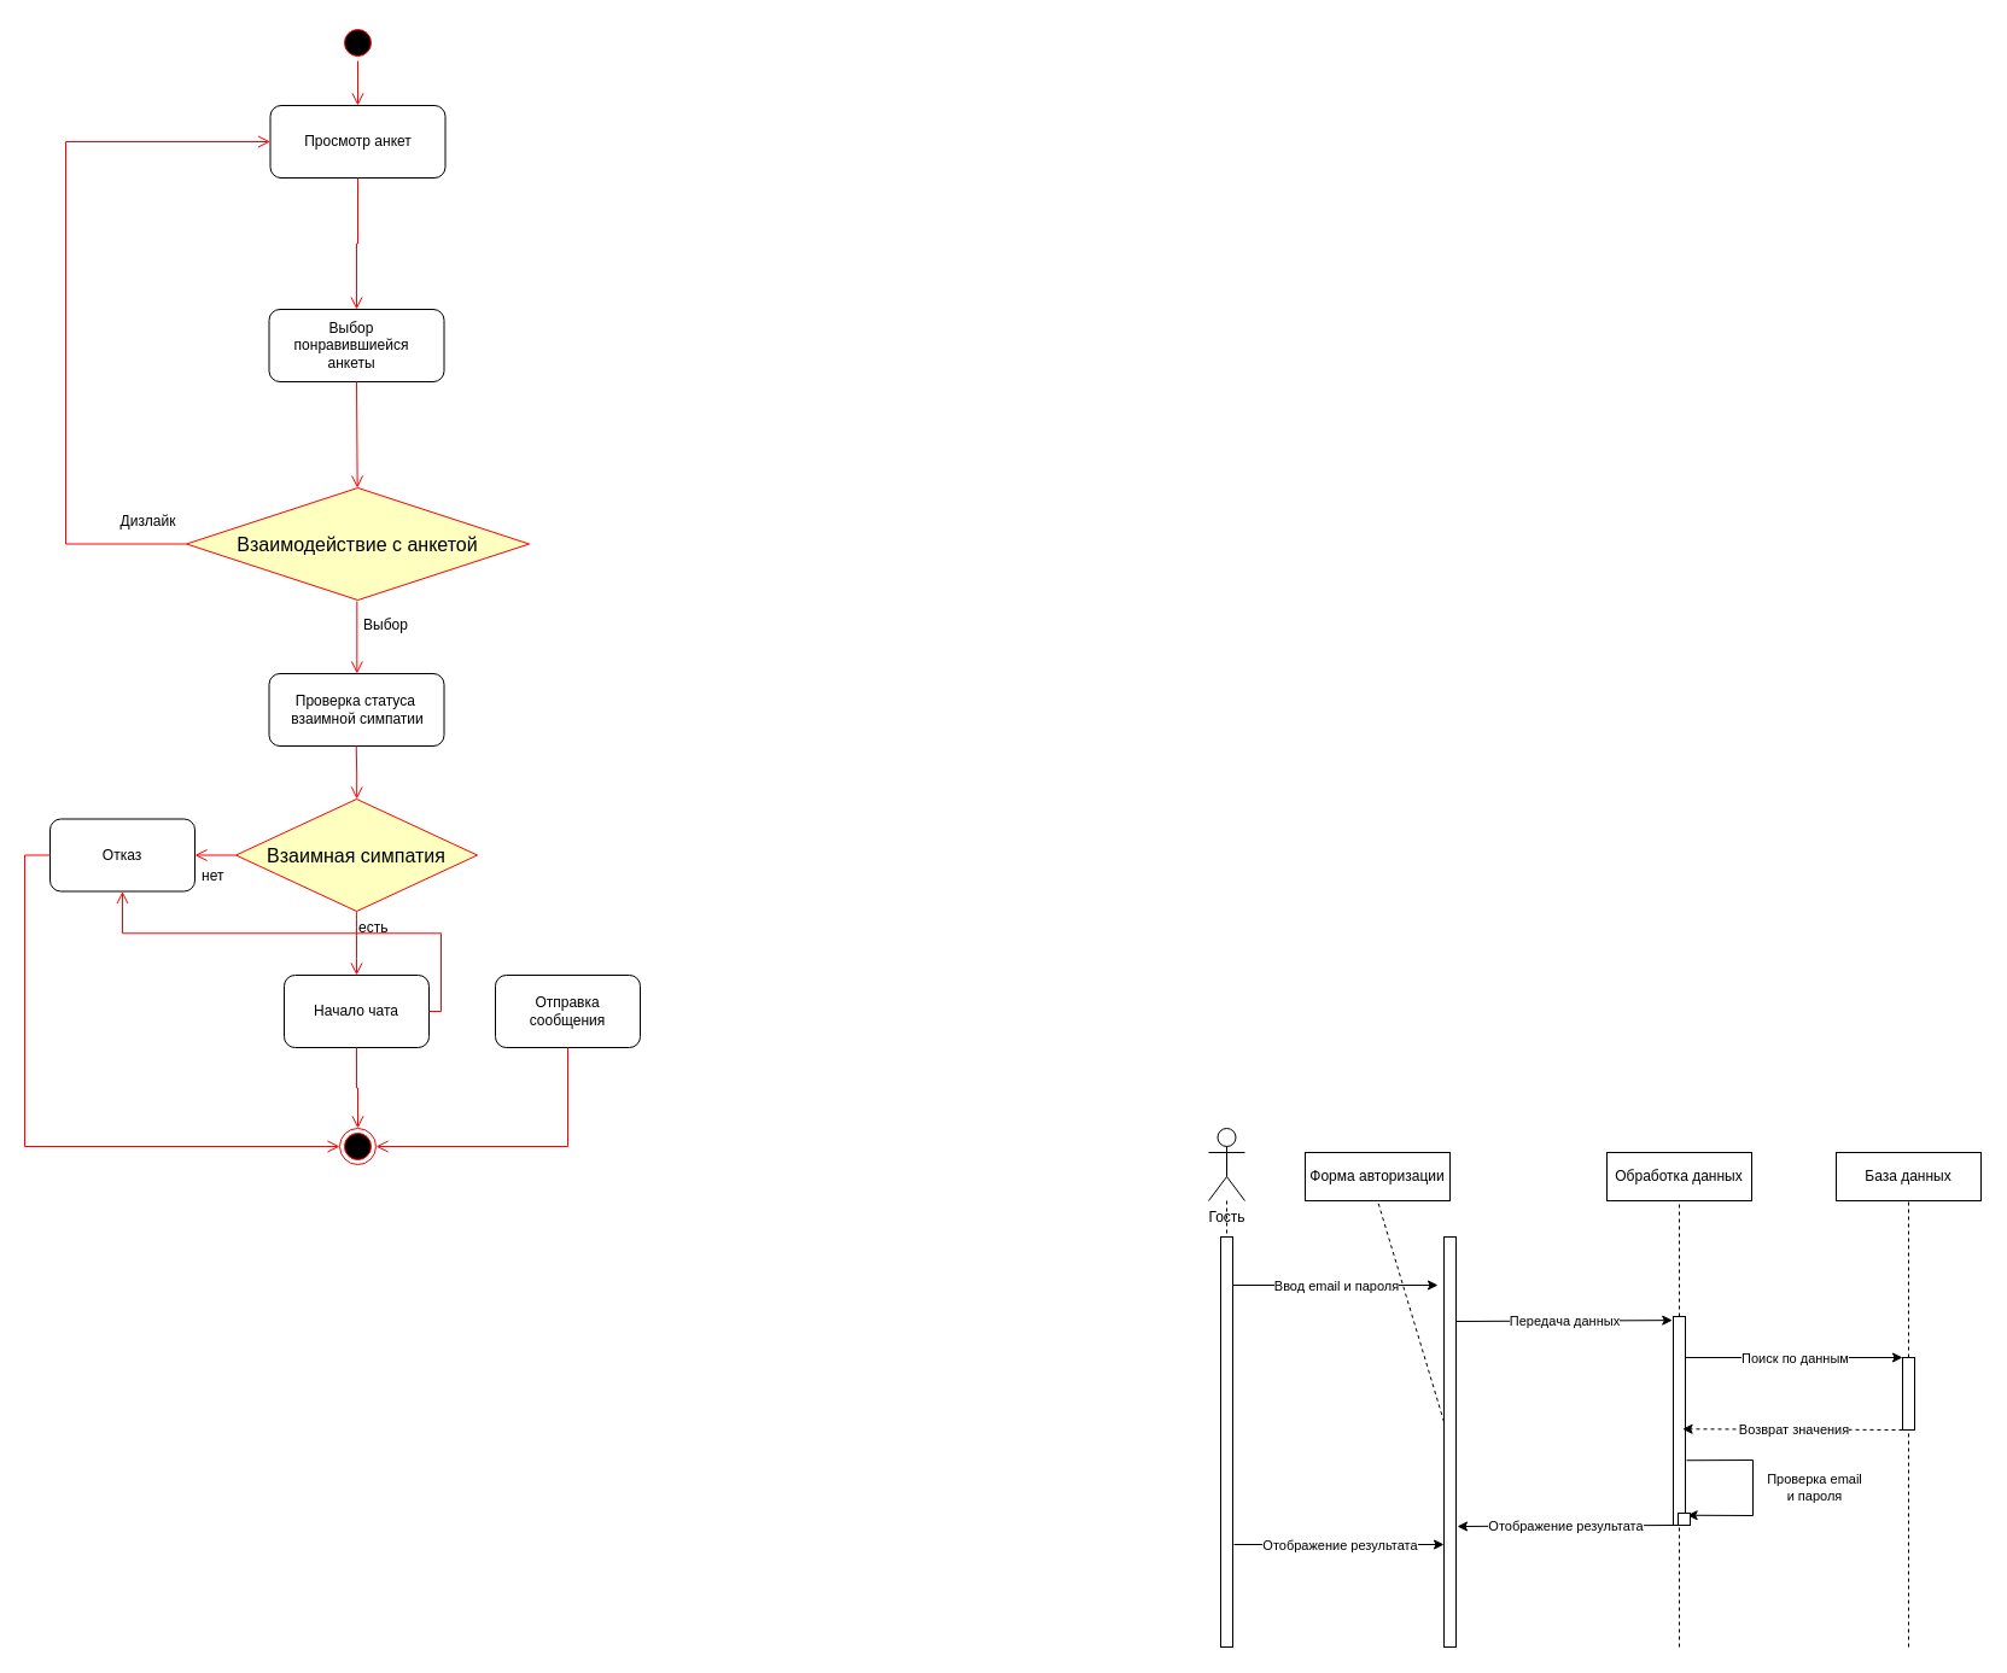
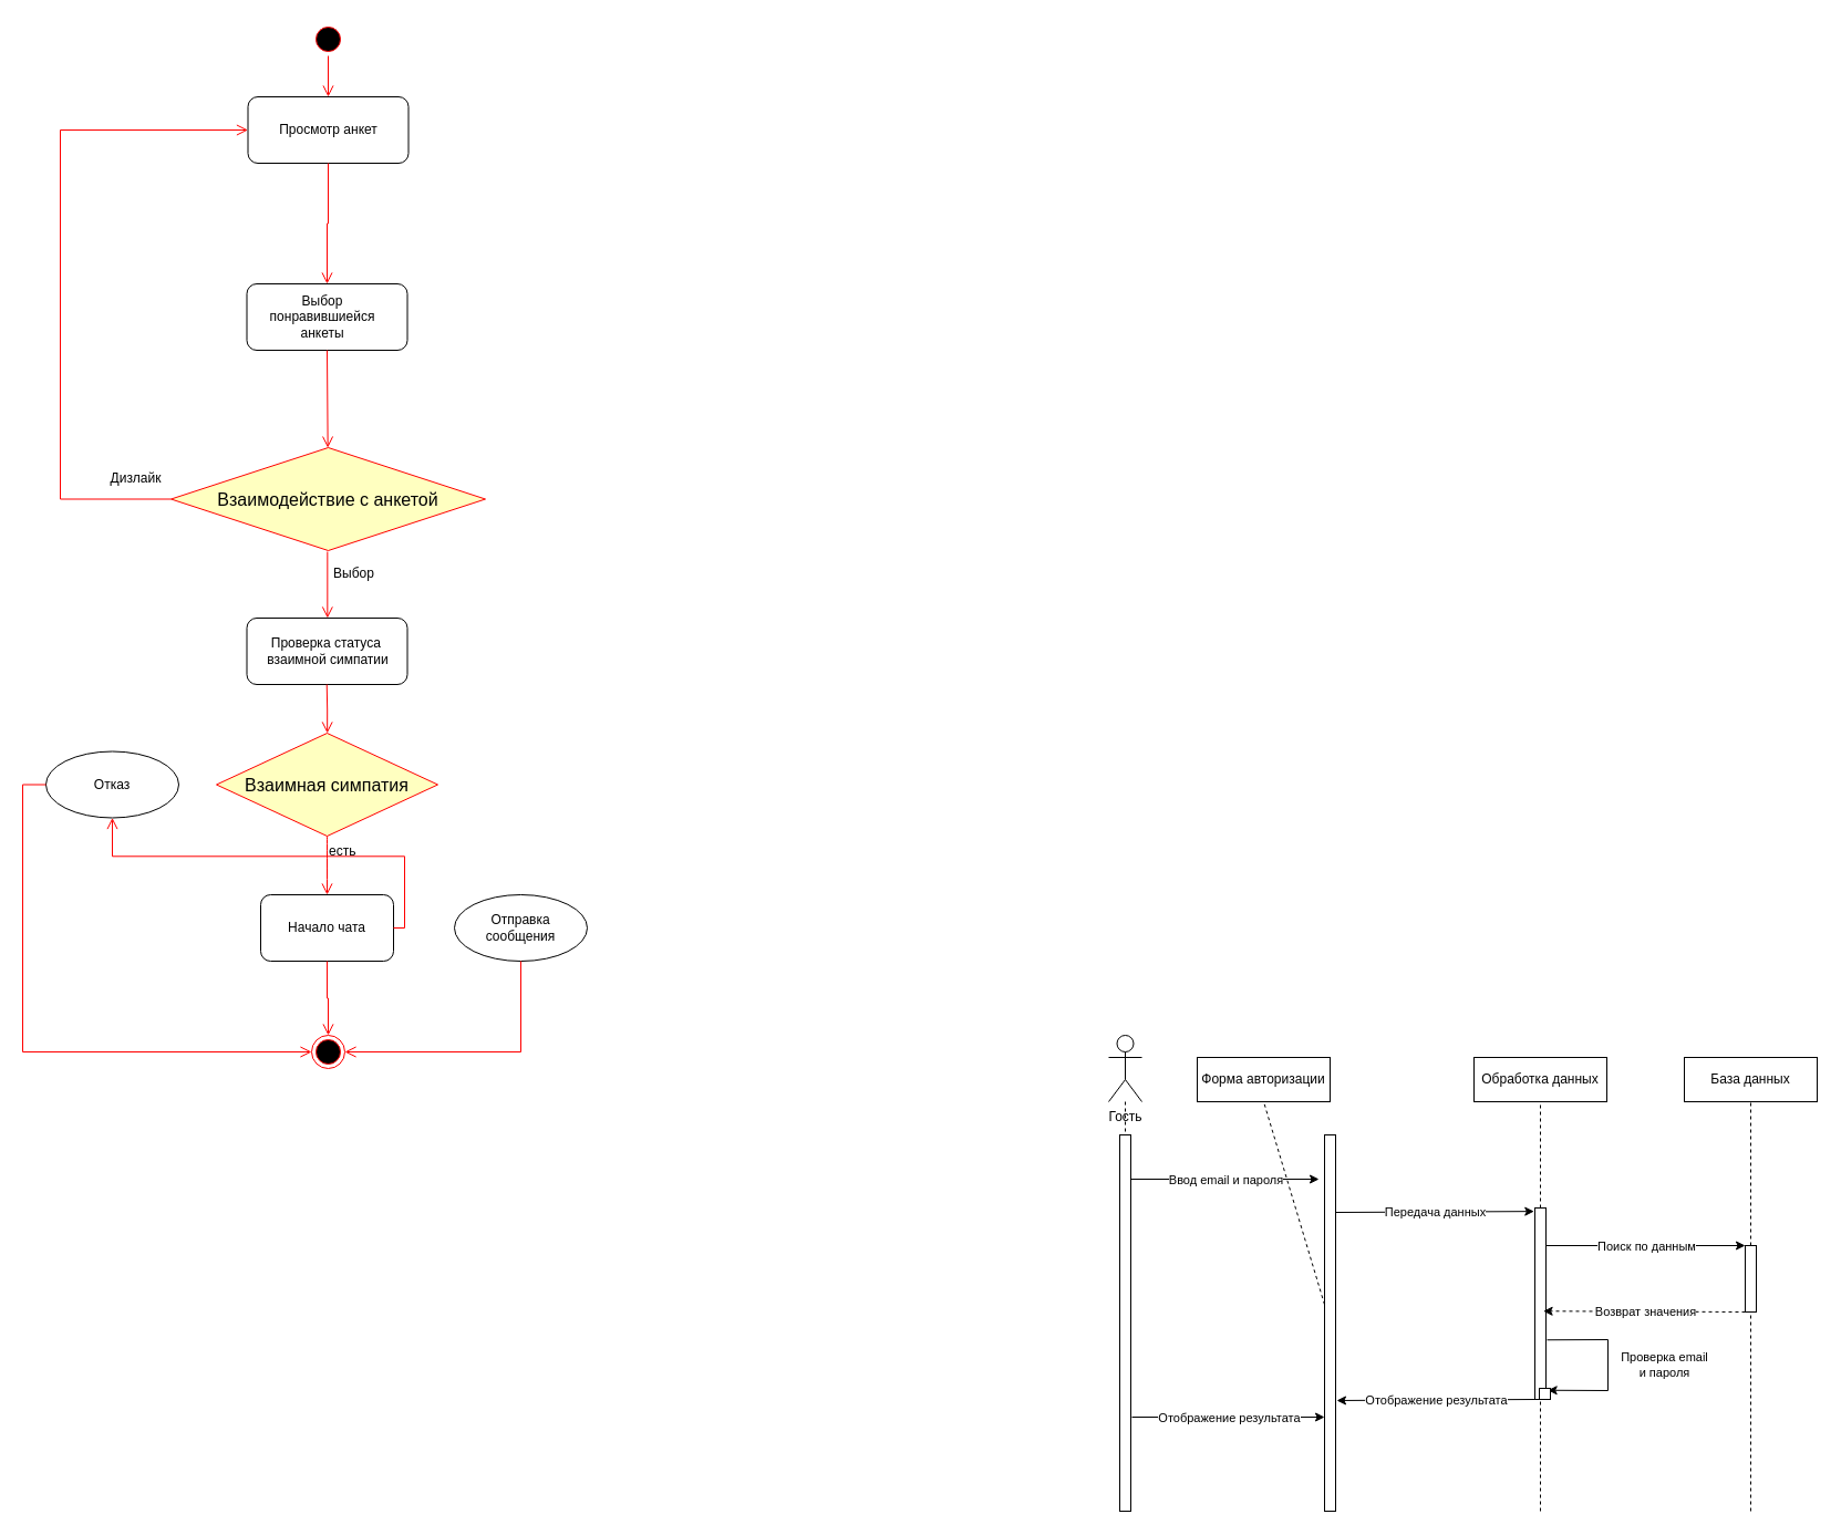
- <mxCell id="15" value="Отказ" style="rounded=1;whiteSpace=wrap;html=1;" parent="1" vertex="1"><mxGeometry x="41" y="678.5" width="120" height="60" as="geometry" /></mxCell>
+ <mxCell id="15" value="Отказ" style="ellipse;whiteSpace=wrap;html=1;" parent="1" vertex="1"><mxGeometry x="41" y="678.5" width="120" height="60" as="geometry" /></mxCell>
- <mxCell id="14" value="нет" style="html=1;align=left;verticalAlign=top;endArrow=open;endSize=8;strokeColor=#ff0000;rounded=0;fontSize=12;exitX=0;exitY=0.5;exitDx=0;exitDy=0;entryX=1;entryY=0.5;entryDx=0;entryDy=0;" parent="1" source="8" target="15" edge="1"><mxGeometry x="0.767" y="3" relative="1" as="geometry"><mxPoint x="165" y="996" as="targetPoint" /><mxPoint x="305" y="903" as="sourcePoint" /><mxPoint as="offset" /></mxGeometry></mxCell>
- <mxCell id="17" value="Отправка сообщения" style="rounded=1;whiteSpace=wrap;html=1;" parent="1" vertex="1"><mxGeometry x="410" y="808" width="120" height="60" as="geometry" /></mxCell>
+ <mxCell id="17" value="Отправка сообщения" style="ellipse;whiteSpace=wrap;html=1;" parent="1" vertex="1"><mxGeometry x="410" y="808" width="120" height="60" as="geometry" /></mxCell>
